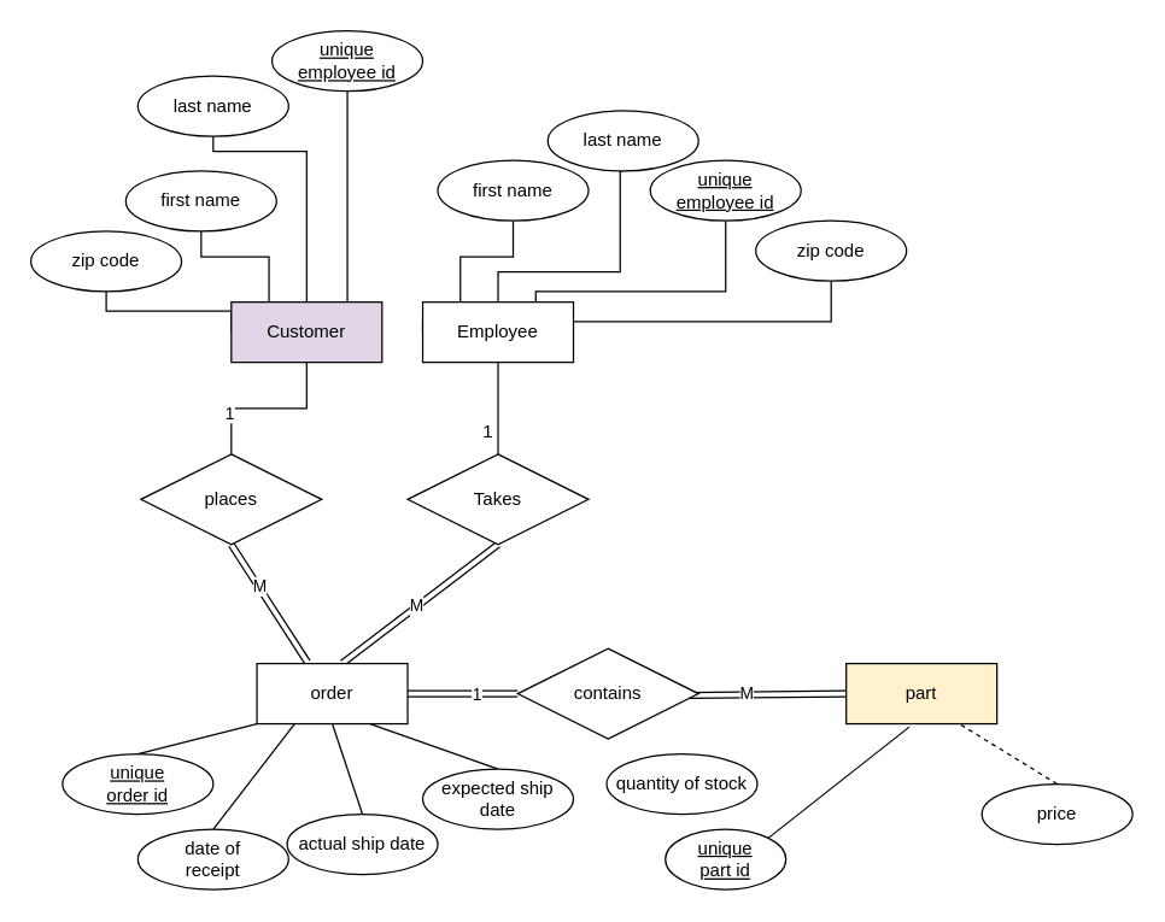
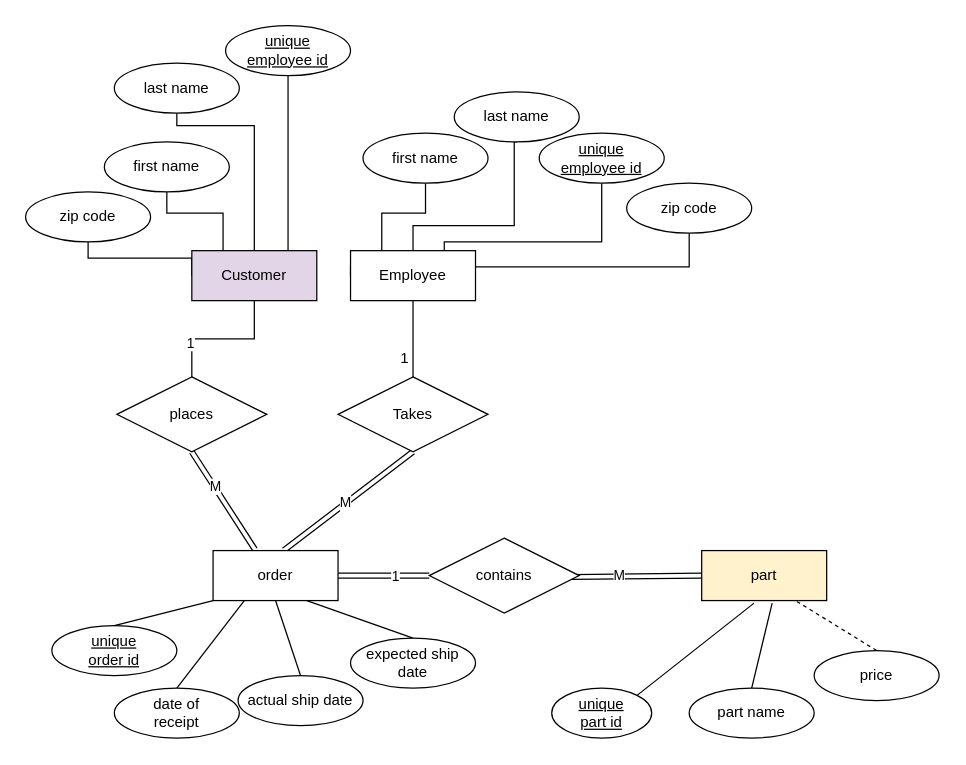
+ <mxCell id="32" value="" style="endArrow=none;html=1;rounded=0;entryX=0.564;entryY=1.051;entryDx=0;entryDy=0;exitX=0.5;exitY=0;exitDx=0;exitDy=0;entryPerimeter=0;" parent="1" source="11" target="48" edge="1"><mxGeometry relative="1" as="geometry"><mxPoint x="163" y="452" as="sourcePoint" /><mxPoint x="618" y="480" as="targetPoint" /></mxGeometry></mxCell>
- <mxCell id="27" value="quantity of stock" style="ellipse;whiteSpace=wrap;html=1;align=center;" parent="1" vertex="1"><mxGeometry x="402" y="500" width="100" height="40" as="geometry" /></mxCell>
+ <mxCell id="11" value="part name" style="ellipse;whiteSpace=wrap;html=1;align=center;" parent="1" vertex="1"><mxGeometry x="551" y="550" width="100" height="40" as="geometry" /></mxCell>
